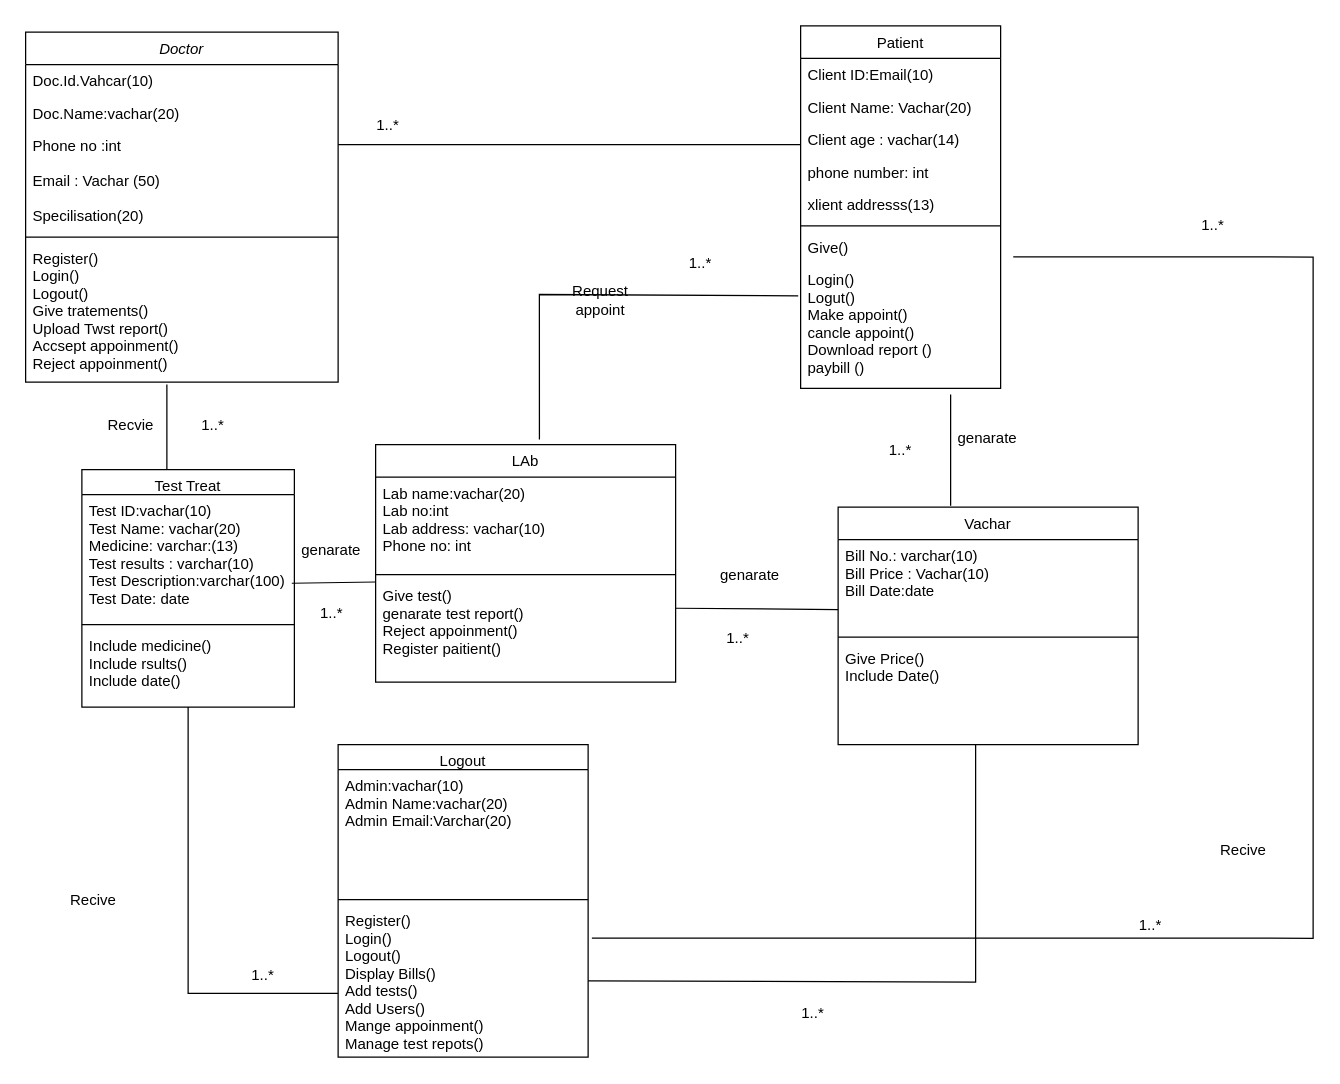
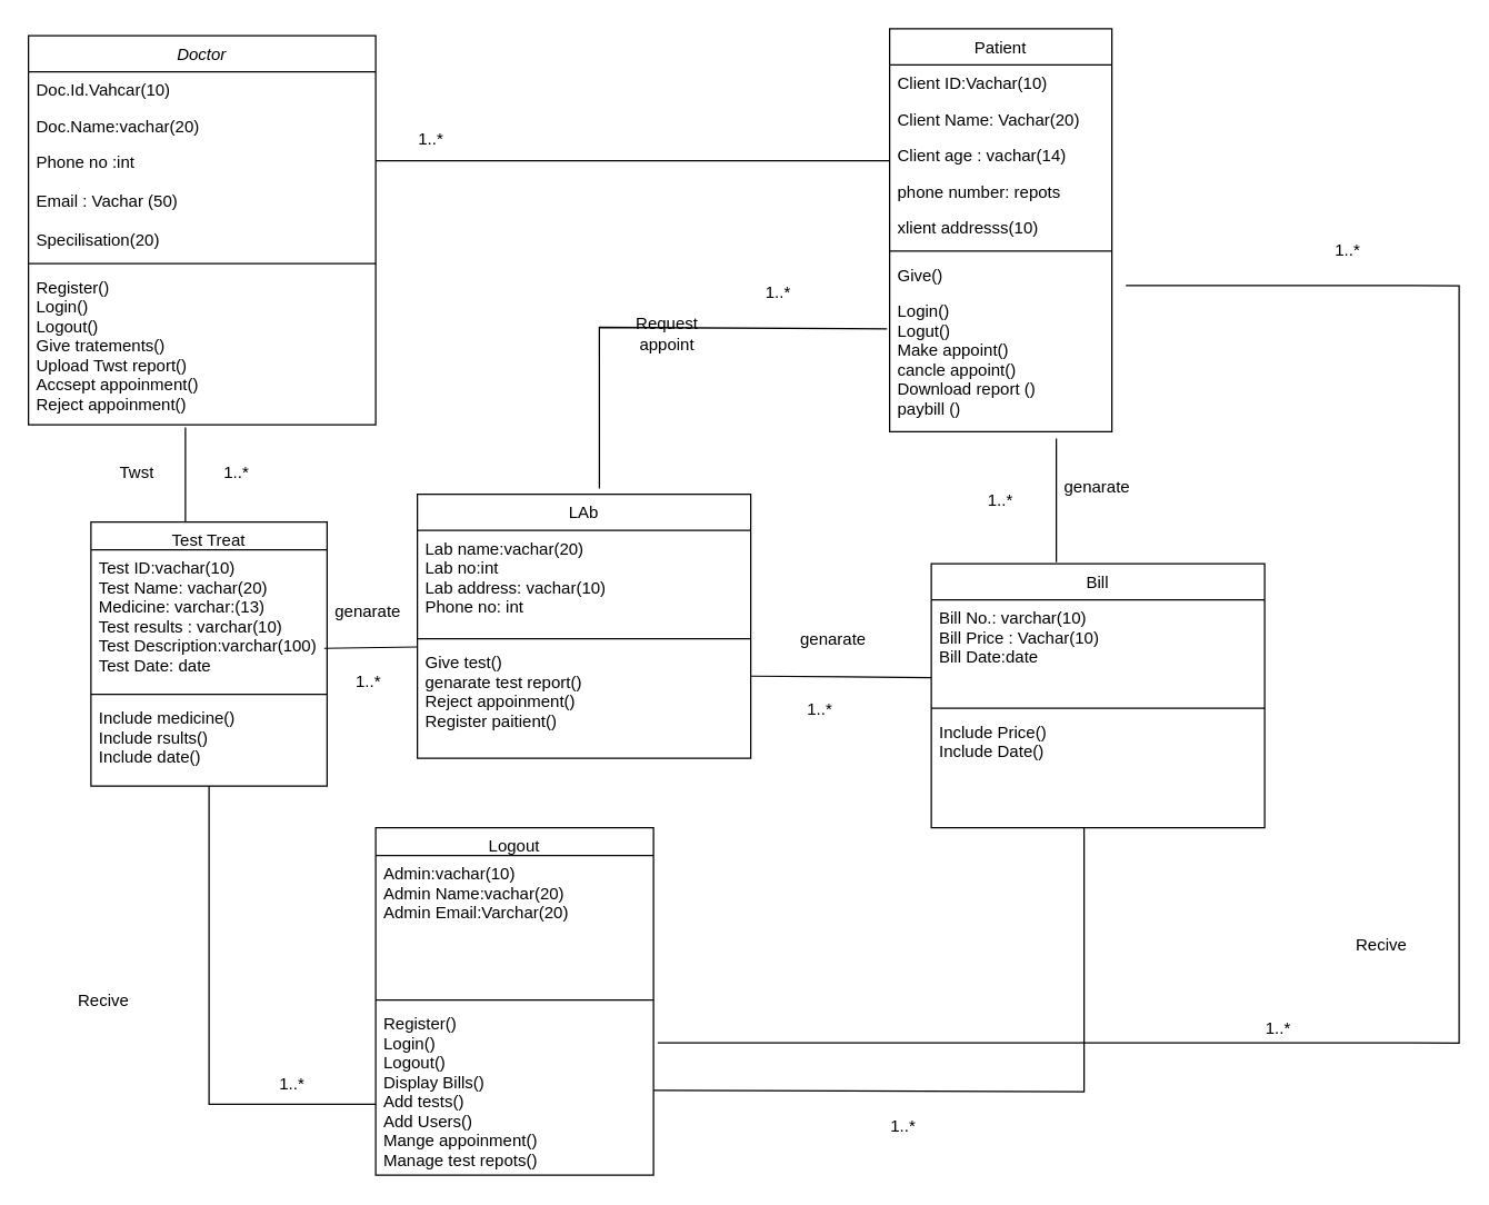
- <mxCell id="17" value="Client ID:Email(10)" style="text;align=left;verticalAlign=top;spacingLeft=4;spacingRight=4;overflow=hidden;rotatable=0;points=[[0,0.5],[1,0.5]];portConstraint=eastwest;" parent="16" vertex="1"><mxGeometry y="26" width="160" height="26" as="geometry" /></mxCell>
+ <mxCell id="17" value="Client ID:Vachar(10)" style="text;align=left;verticalAlign=top;spacingLeft=4;spacingRight=4;overflow=hidden;rotatable=0;points=[[0,0.5],[1,0.5]];portConstraint=eastwest;" parent="16" vertex="1"><mxGeometry y="26" width="160" height="26" as="geometry" /></mxCell>
- <mxCell id="20" value="phone number: int" style="text;align=left;verticalAlign=top;spacingLeft=4;spacingRight=4;overflow=hidden;rotatable=0;points=[[0,0.5],[1,0.5]];portConstraint=eastwest;rounded=0;shadow=0;html=0;" parent="16" vertex="1"><mxGeometry y="104" width="160" height="26" as="geometry" /></mxCell>
+ <mxCell id="20" value="phone number: repots" style="text;align=left;verticalAlign=top;spacingLeft=4;spacingRight=4;overflow=hidden;rotatable=0;points=[[0,0.5],[1,0.5]];portConstraint=eastwest;rounded=0;shadow=0;html=0;" parent="16" vertex="1"><mxGeometry y="104" width="160" height="26" as="geometry" /></mxCell>
- <mxCell id="21" value="xlient addresss(13)" style="text;align=left;verticalAlign=top;spacingLeft=4;spacingRight=4;overflow=hidden;rotatable=0;points=[[0,0.5],[1,0.5]];portConstraint=eastwest;rounded=0;shadow=0;html=0;" parent="16" vertex="1"><mxGeometry y="130" width="160" height="26" as="geometry" /></mxCell>
+ <mxCell id="21" value="xlient addresss(10)" style="text;align=left;verticalAlign=top;spacingLeft=4;spacingRight=4;overflow=hidden;rotatable=0;points=[[0,0.5],[1,0.5]];portConstraint=eastwest;rounded=0;shadow=0;html=0;" parent="16" vertex="1"><mxGeometry y="130" width="160" height="26" as="geometry" /></mxCell>
- <mxCell id="31" value="Recvie" style="text;strokeColor=none;fillColor=none;align=left;verticalAlign=middle;spacingLeft=4;spacingRight=4;overflow=hidden;points=[[0,0.5],[1,0.5]];portConstraint=eastwest;rotatable=0;whiteSpace=wrap;html=1;" vertex="1" parent="1"><mxGeometry x="80" y="325" width="80" height="30" as="geometry" /></mxCell>
+ <mxCell id="31" value="Twst" style="text;strokeColor=none;fillColor=none;align=left;verticalAlign=middle;spacingLeft=4;spacingRight=4;overflow=hidden;points=[[0,0.5],[1,0.5]];portConstraint=eastwest;rotatable=0;whiteSpace=wrap;html=1;" vertex="1" parent="1"><mxGeometry x="80" y="325" width="80" height="30" as="geometry" /></mxCell>
- <mxCell id="33" value="Vachar" style="swimlane;fontStyle=0;align=center;verticalAlign=top;childLayout=stackLayout;horizontal=1;startSize=26;horizontalStack=0;resizeParent=1;resizeLast=0;collapsible=1;marginBottom=0;rounded=0;shadow=0;strokeWidth=1;" vertex="1" parent="1"><mxGeometry x="670" y="405" width="240" height="190" as="geometry"><mxRectangle x="340" y="380" width="170" height="26" as="alternateBounds" /></mxGeometry></mxCell>
+ <mxCell id="33" value="Bill" style="swimlane;fontStyle=0;align=center;verticalAlign=top;childLayout=stackLayout;horizontal=1;startSize=26;horizontalStack=0;resizeParent=1;resizeLast=0;collapsible=1;marginBottom=0;rounded=0;shadow=0;strokeWidth=1;" vertex="1" parent="1"><mxGeometry x="670" y="405" width="240" height="190" as="geometry"><mxRectangle x="340" y="380" width="170" height="26" as="alternateBounds" /></mxGeometry></mxCell>
- <mxCell id="36" value="Give Price()&#10;Include Date()" style="text;align=left;verticalAlign=top;spacingLeft=4;spacingRight=4;overflow=hidden;rotatable=0;points=[[0,0.5],[1,0.5]];portConstraint=eastwest;" vertex="1" parent="33"><mxGeometry y="108" width="240" height="74" as="geometry" /></mxCell>
+ <mxCell id="36" value="Include Price()&#10;Include Date()" style="text;align=left;verticalAlign=top;spacingLeft=4;spacingRight=4;overflow=hidden;rotatable=0;points=[[0,0.5],[1,0.5]];portConstraint=eastwest;" vertex="1" parent="33"><mxGeometry y="108" width="240" height="74" as="geometry" /></mxCell>
